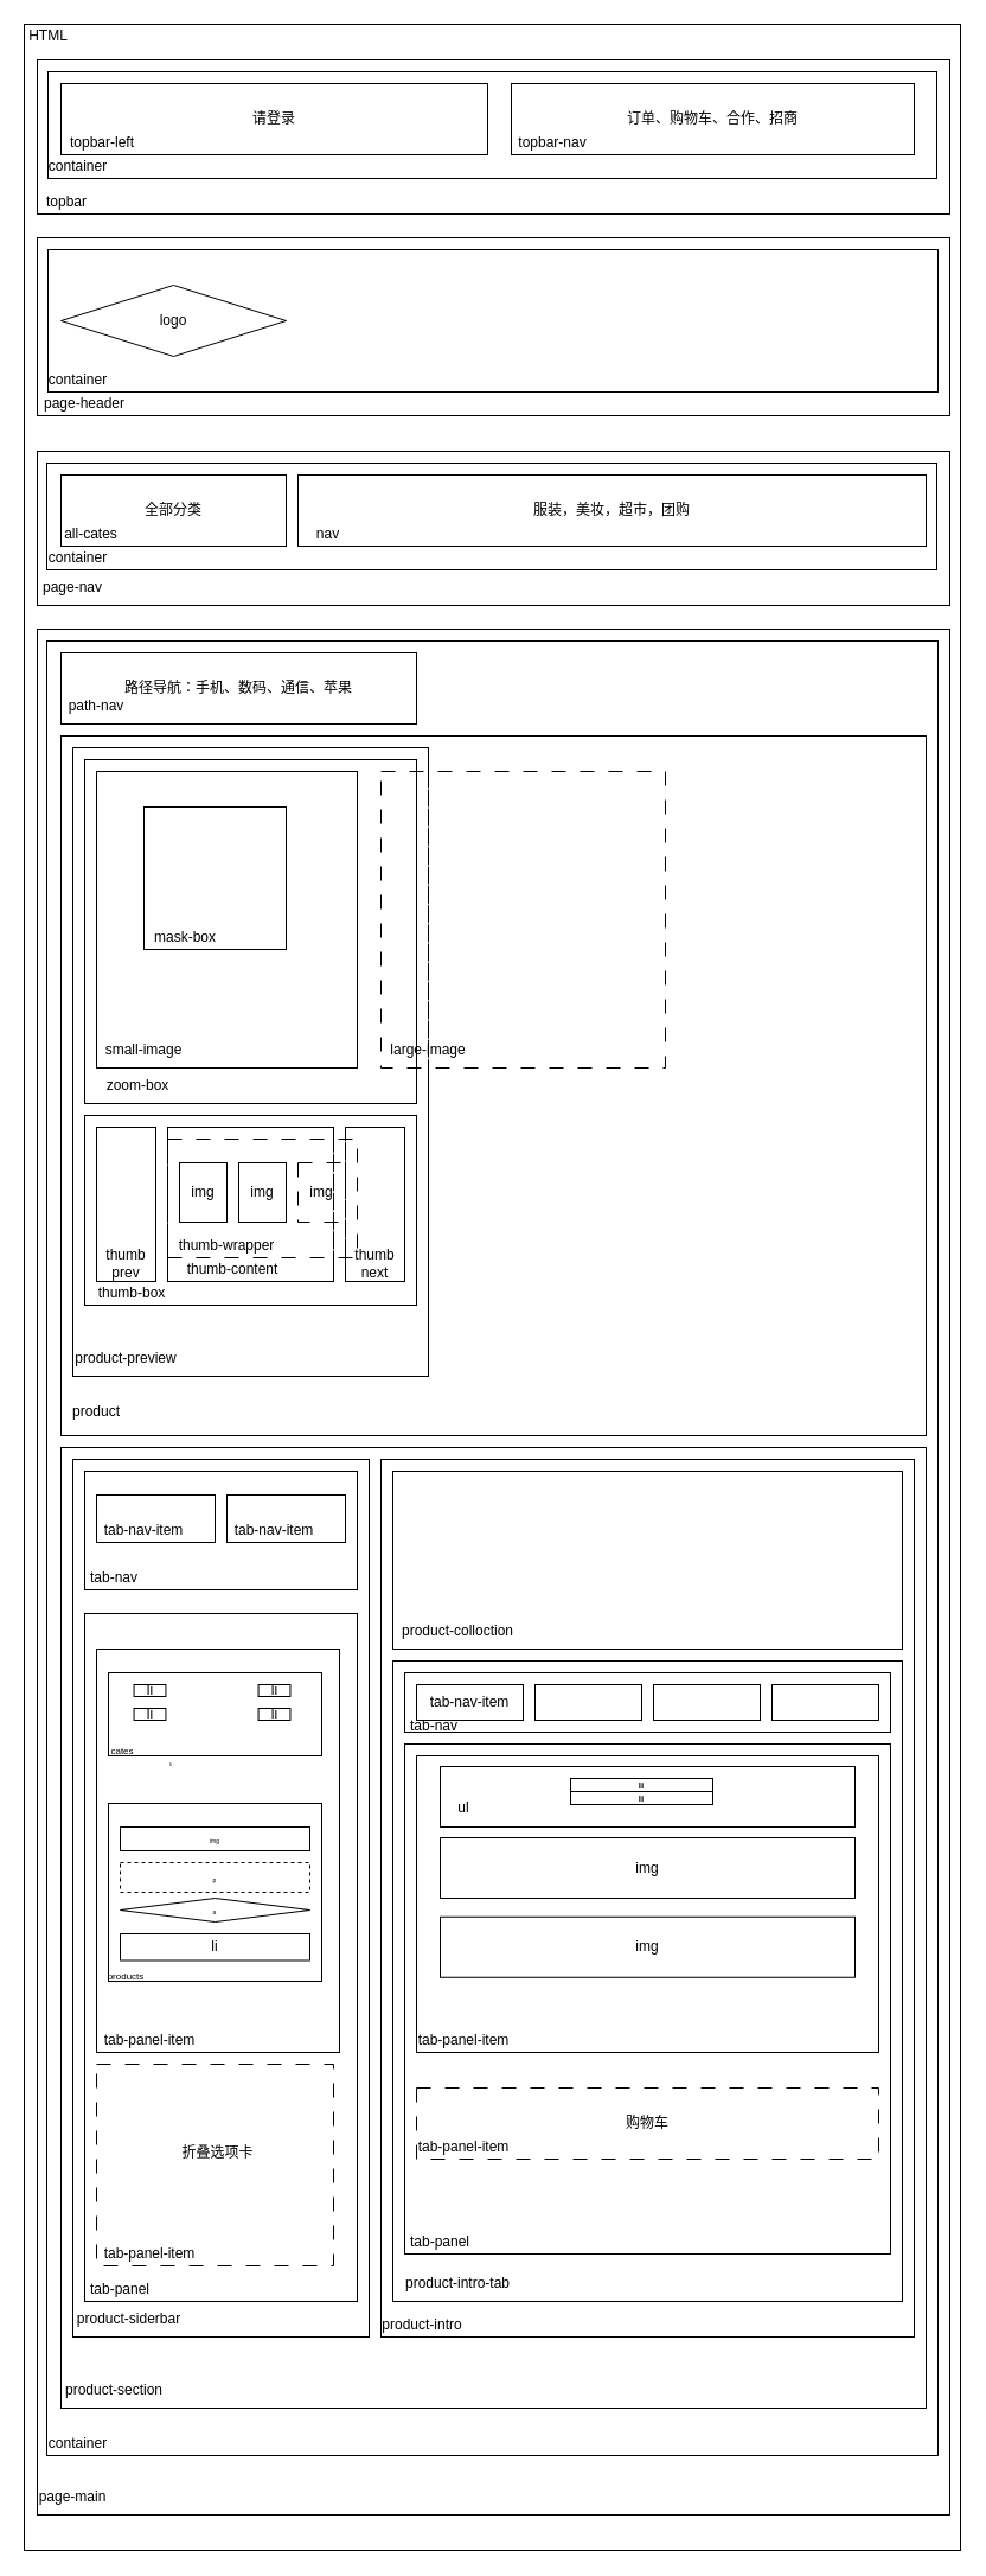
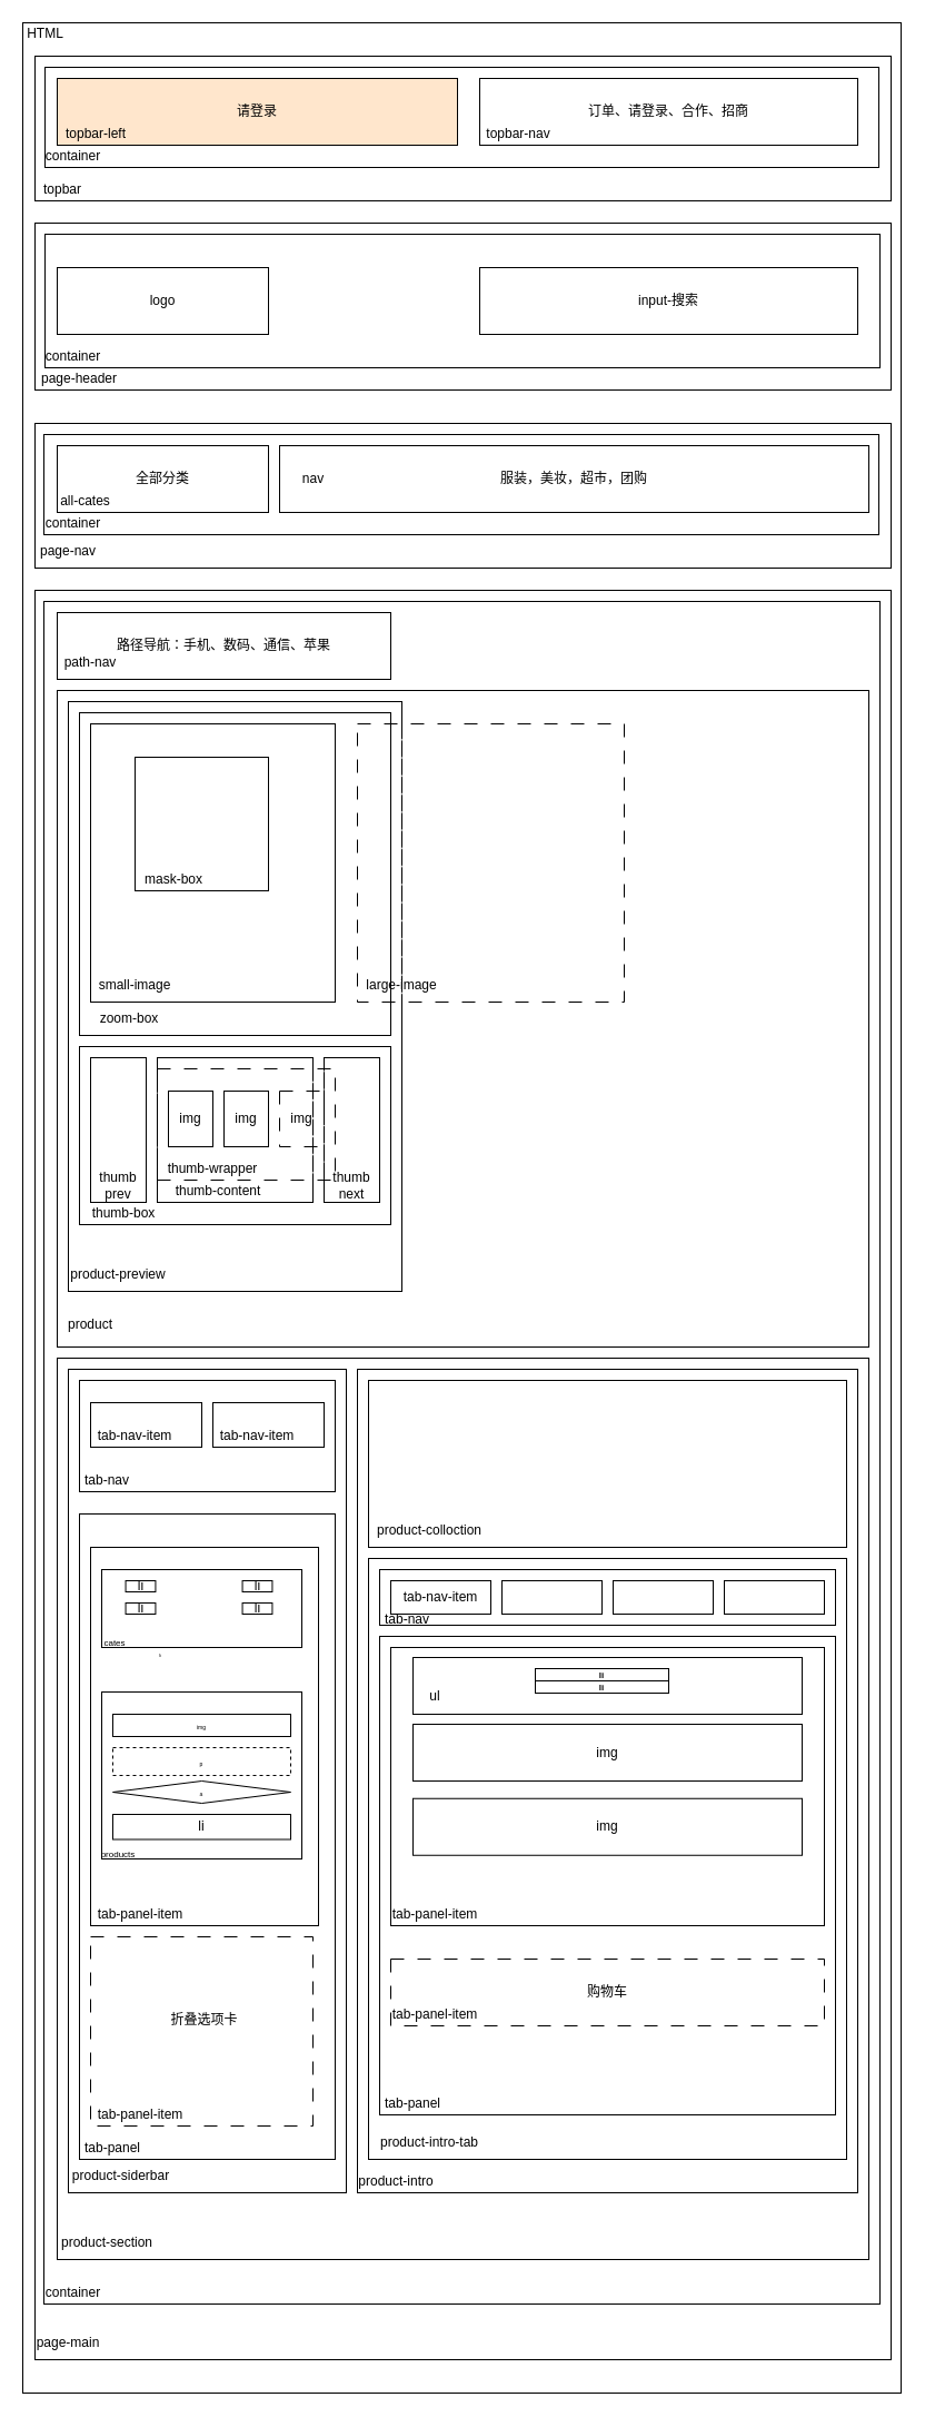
- <mxCell id="8" value="请登录" style="rounded=0;whiteSpace=wrap;html=1;" parent="1" vertex="1"><mxGeometry x="51" y="70" width="360" height="60" as="geometry" /></mxCell>
+ <mxCell id="8" value="请登录" style="rounded=0;whiteSpace=wrap;html=1;fillColor=#ffe6cc;" parent="1" vertex="1"><mxGeometry x="51" y="70" width="360" height="60" as="geometry" /></mxCell>
- <mxCell id="9" value="订单、购物车、合作、招商" style="rounded=0;whiteSpace=wrap;html=1;" parent="1" vertex="1"><mxGeometry x="431" y="70" width="340" height="60" as="geometry" /></mxCell>
+ <mxCell id="9" value="订单、请登录、合作、招商" style="rounded=0;whiteSpace=wrap;html=1;" parent="1" vertex="1"><mxGeometry x="431" y="70" width="340" height="60" as="geometry" /></mxCell>
- <mxCell id="16" value="logo" style="rhombus;whiteSpace=wrap;html=1;" parent="1" vertex="1"><mxGeometry x="51" y="240" width="190" height="60" as="geometry" /></mxCell>
+ <mxCell id="16" value="logo" style="rounded=0;whiteSpace=wrap;html=1;" parent="1" vertex="1"><mxGeometry x="51" y="240" width="190" height="60" as="geometry" /></mxCell>
+ <mxCell id="17" value="input-搜索" style="rounded=0;whiteSpace=wrap;html=1;" parent="1" vertex="1"><mxGeometry x="431" y="240" width="340" height="60" as="geometry" /></mxCell>
- <mxCell id="25" value="nav" style="text;strokeColor=none;align=center;fillColor=none;html=1;verticalAlign=middle;whiteSpace=wrap;rounded=0;" parent="1" vertex="1"><mxGeometry x="251" y="440" width="51" height="20" as="geometry" /></mxCell>
+ <mxCell id="25" value="nav" style="text;strokeColor=none;align=center;fillColor=none;html=1;verticalAlign=middle;whiteSpace=wrap;rounded=0;" parent="1" vertex="1"><mxGeometry x="256" y="420" width="51" height="20" as="geometry" /></mxCell>
